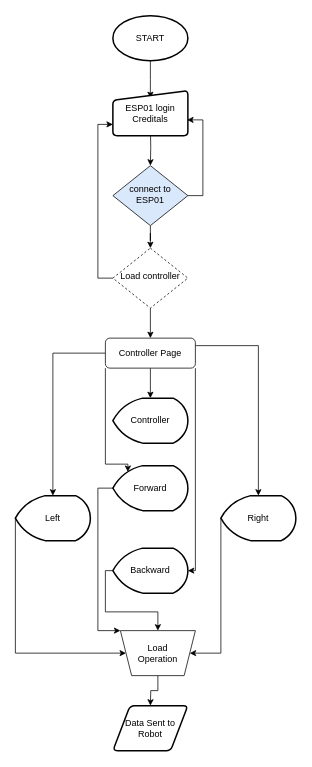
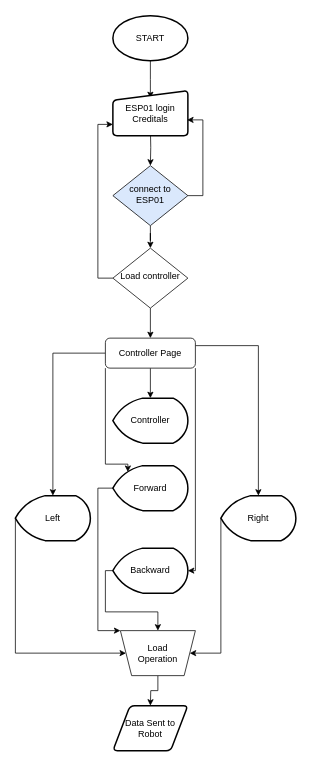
- <mxCell id="14" value="Load controller" style="rhombus;whiteSpace=wrap;html=1;shadow=0;fontFamily=Helvetica;fontSize=12;align=center;strokeWidth=1;spacing=6;spacingTop=-4;dashed=1;" vertex="1" parent="1"><mxGeometry x="150" y="330" width="100" height="80" as="geometry" /></mxCell>
+ <mxCell id="14" value="Load controller" style="rhombus;whiteSpace=wrap;html=1;shadow=0;fontFamily=Helvetica;fontSize=12;align=center;strokeWidth=1;spacing=6;spacingTop=-4;" vertex="1" parent="1"><mxGeometry x="150" y="330" width="100" height="80" as="geometry" /></mxCell>
